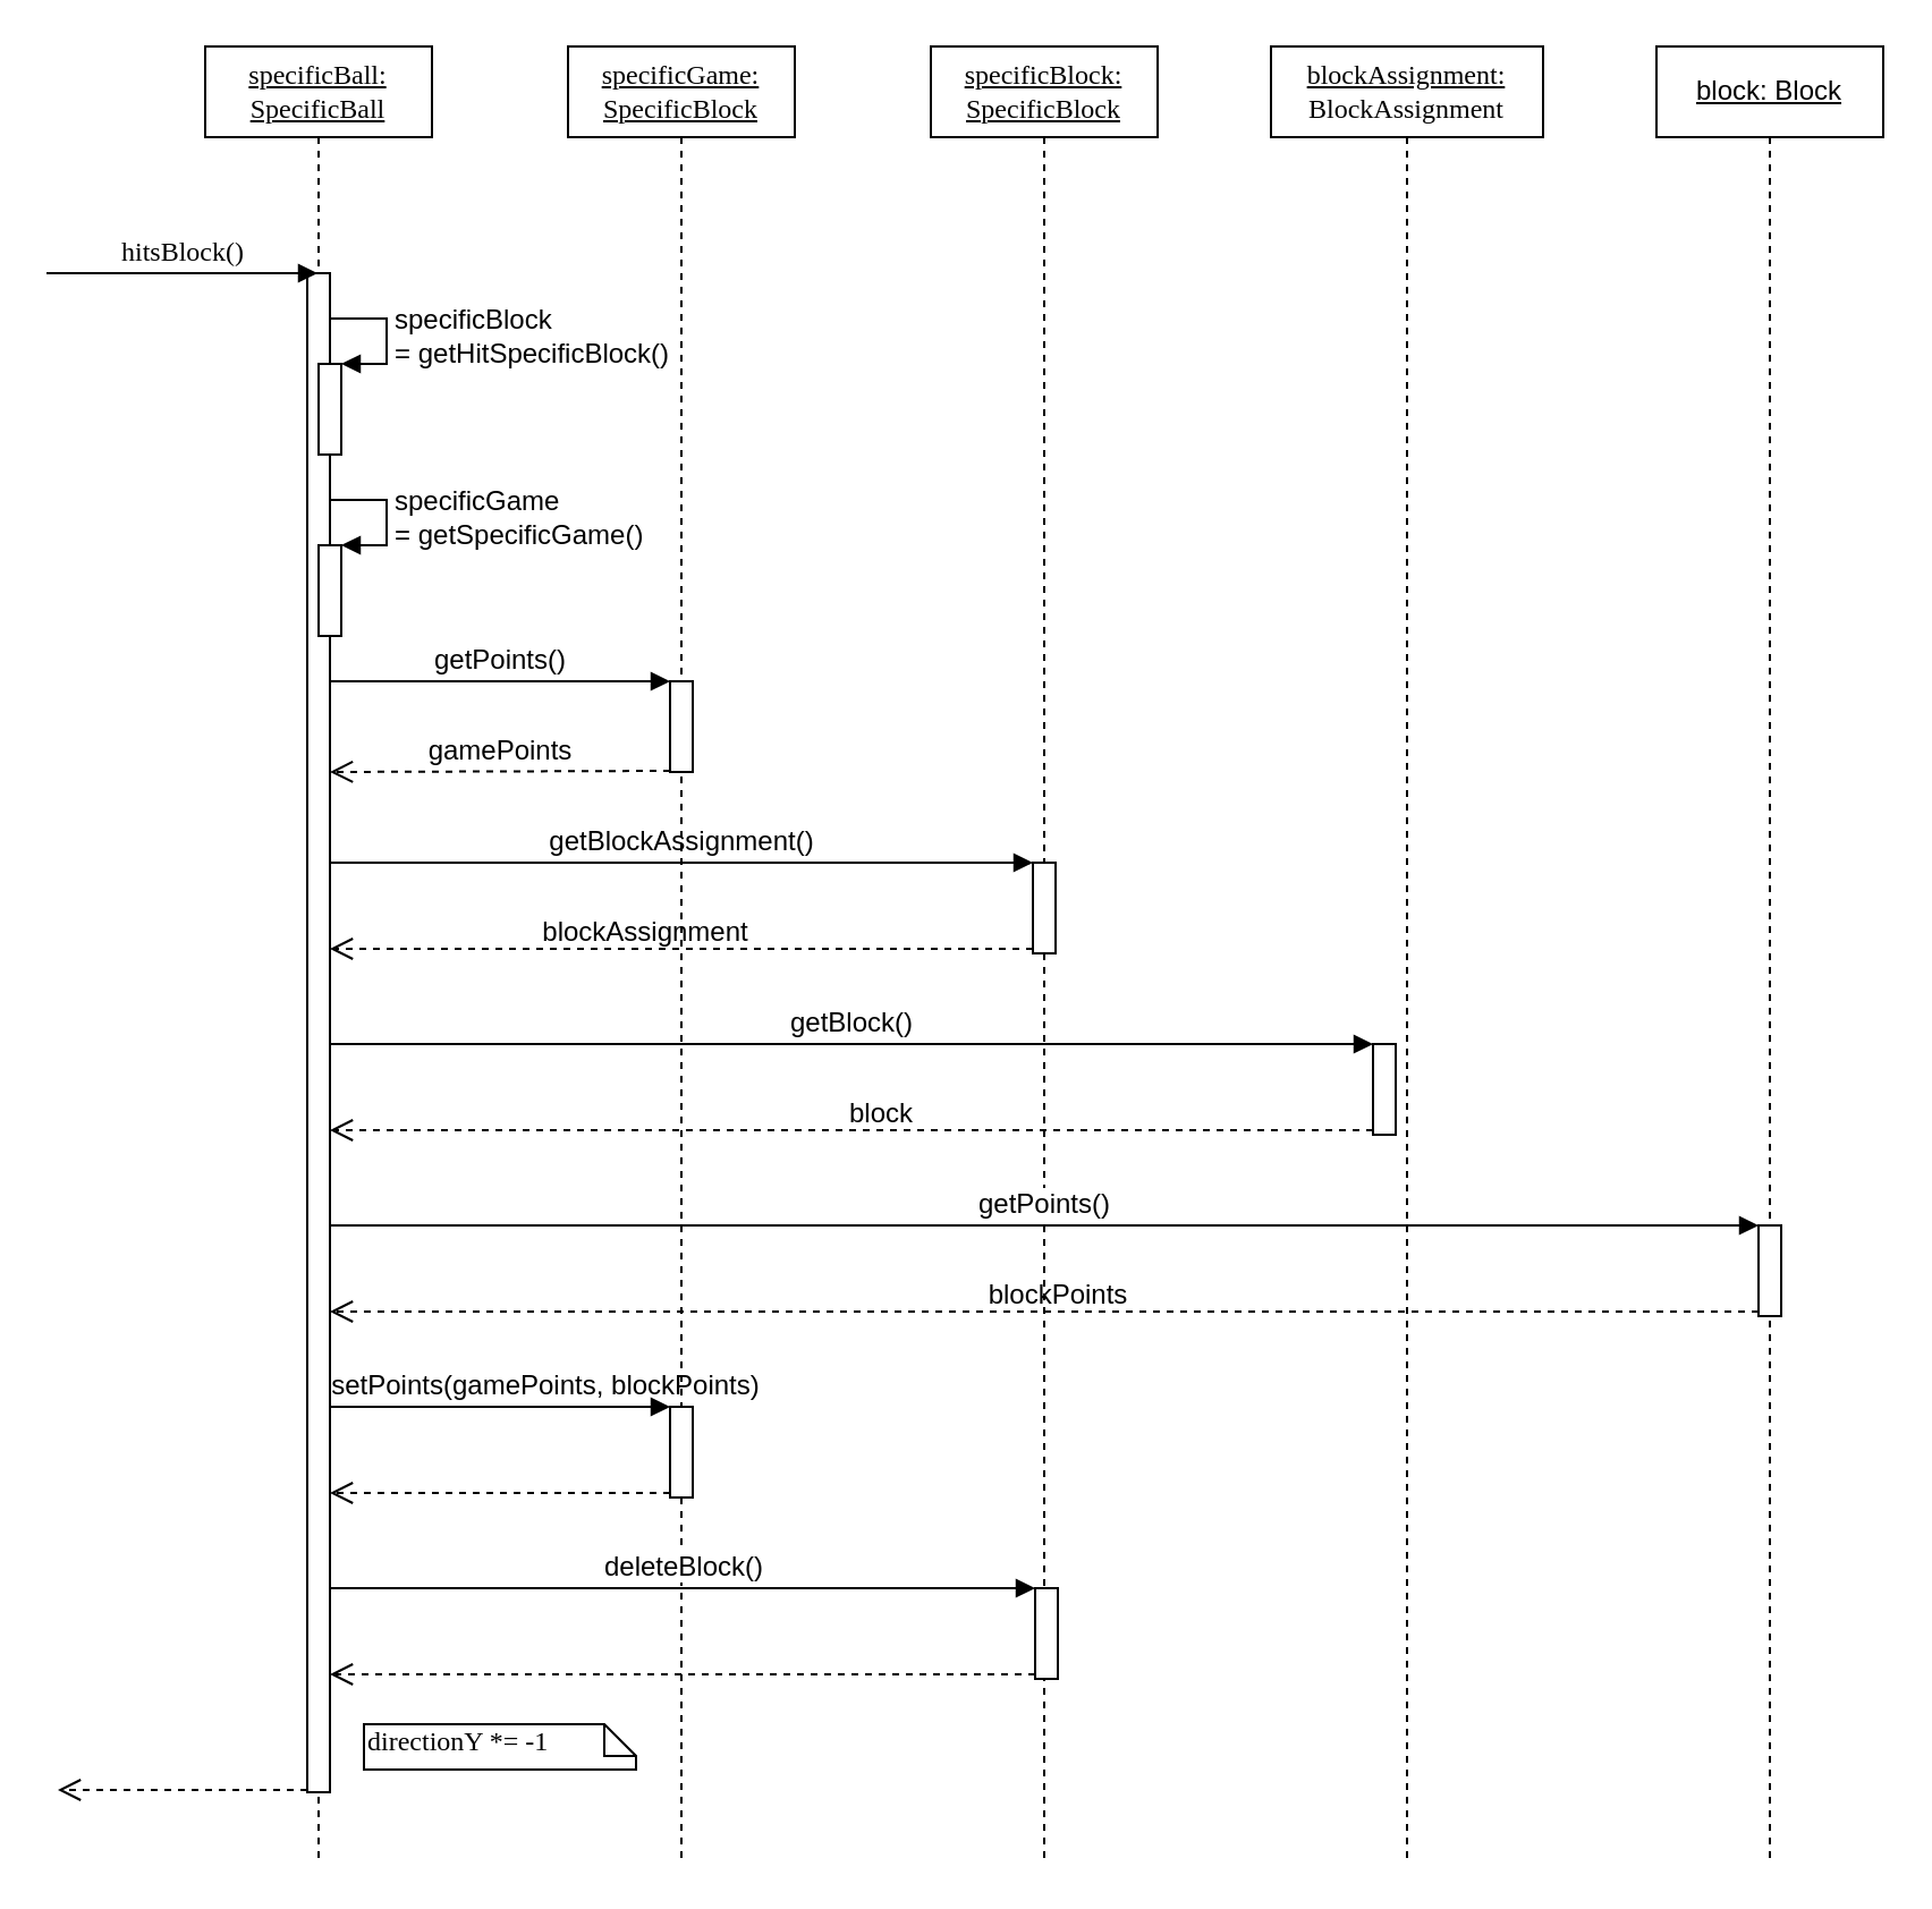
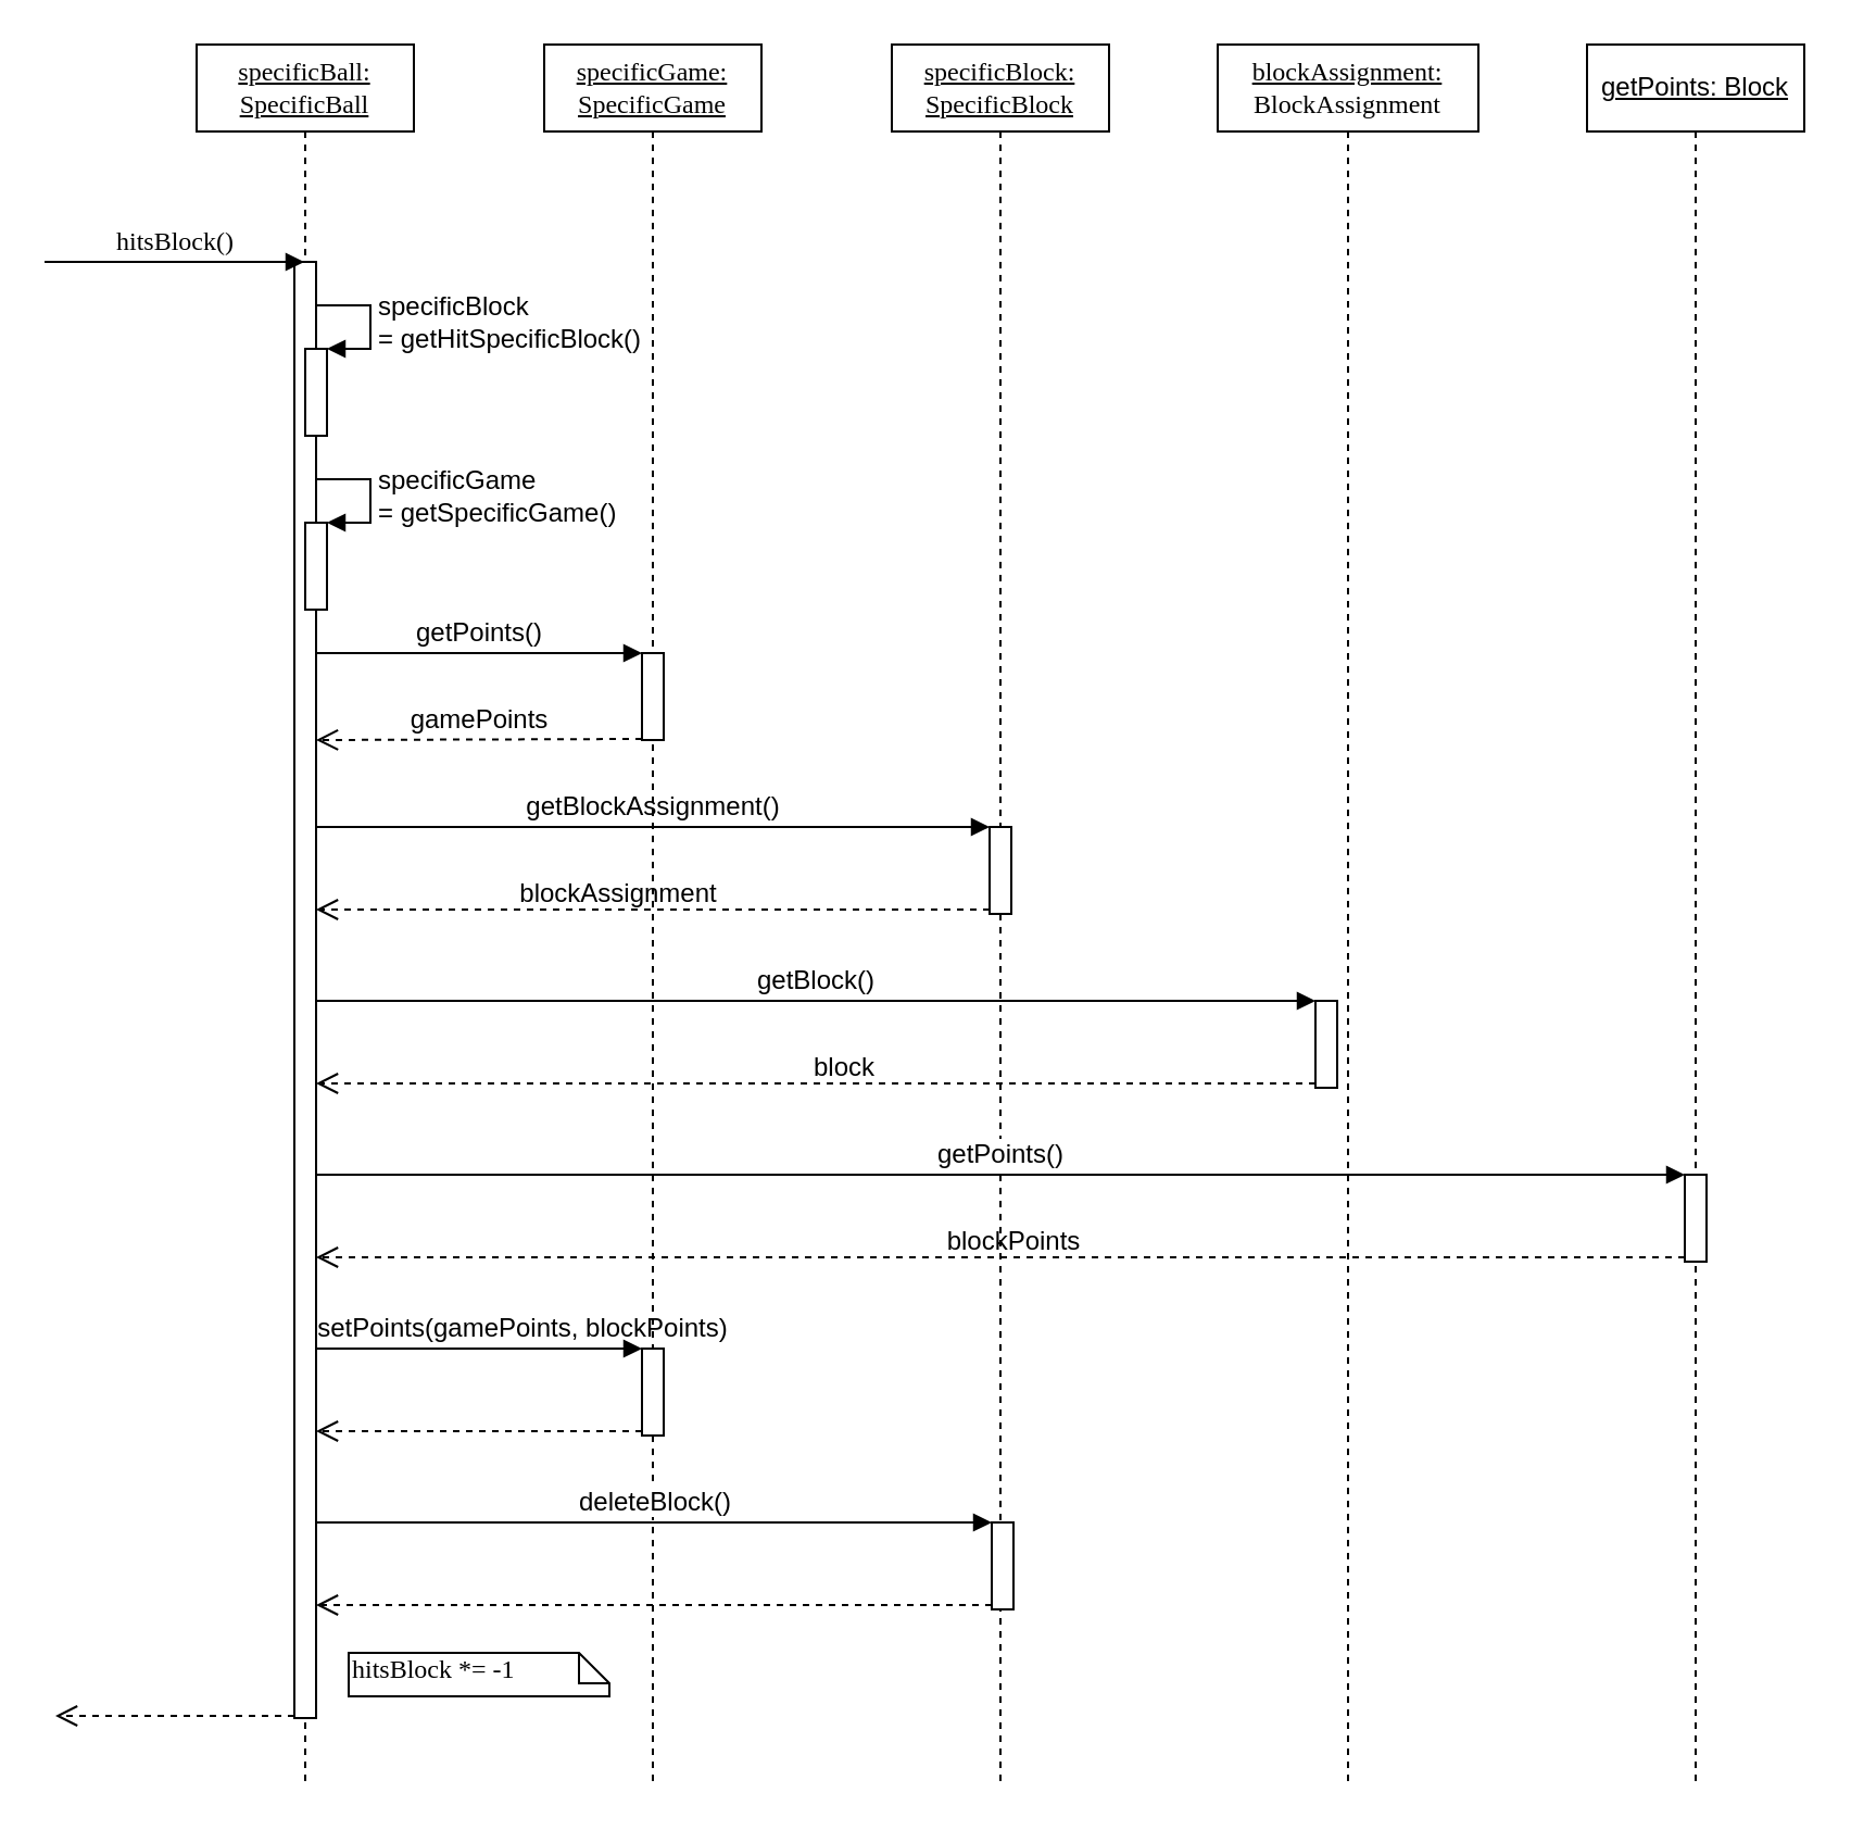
- <mxCell id="26" value="&lt;u&gt;specificGame: SpecificBlock&lt;/u&gt;" style="shape=umlLifeline;perimeter=lifelinePerimeter;whiteSpace=wrap;html=1;container=1;collapsible=0;recursiveResize=0;outlineConnect=0;rounded=0;shadow=0;comic=0;labelBackgroundColor=none;strokeColor=#000000;strokeWidth=1;fillColor=#FFFFFF;fontFamily=Verdana;fontSize=12;fontColor=#000000;align=center;" vertex="1" parent="1"><mxGeometry x="250" y="20" width="100" height="800" as="geometry" /></mxCell>
+ <mxCell id="26" value="&lt;u&gt;specificGame: SpecificGame&lt;/u&gt;" style="shape=umlLifeline;perimeter=lifelinePerimeter;whiteSpace=wrap;html=1;container=1;collapsible=0;recursiveResize=0;outlineConnect=0;rounded=0;shadow=0;comic=0;labelBackgroundColor=none;strokeColor=#000000;strokeWidth=1;fillColor=#FFFFFF;fontFamily=Verdana;fontSize=12;fontColor=#000000;align=center;" vertex="1" parent="1"><mxGeometry x="250" y="20" width="100" height="800" as="geometry" /></mxCell>
- <mxCell id="21" value="&lt;u&gt;block: Block&lt;/u&gt;" style="shape=umlLifeline;perimeter=lifelinePerimeter;whiteSpace=wrap;html=1;container=1;collapsible=0;recursiveResize=0;outlineConnect=0;" vertex="1" parent="1"><mxGeometry x="730" y="20" width="100" height="800" as="geometry" /></mxCell>
+ <mxCell id="21" value="&lt;u&gt;getPoints: Block&lt;/u&gt;" style="shape=umlLifeline;perimeter=lifelinePerimeter;whiteSpace=wrap;html=1;container=1;collapsible=0;recursiveResize=0;outlineConnect=0;" vertex="1" parent="1"><mxGeometry x="730" y="20" width="100" height="800" as="geometry" /></mxCell>
- <mxCell id="16" value="directionY *= -1" style="shape=note;whiteSpace=wrap;html=1;size=14;verticalAlign=top;align=left;spacingTop=-6;rounded=0;shadow=0;comic=0;labelBackgroundColor=none;strokeColor=#000000;strokeWidth=1;fillColor=#FFFFFF;fontFamily=Verdana;fontSize=12;fontColor=#000000;" parent="1" vertex="1"><mxGeometry x="160" y="760" width="120" height="20" as="geometry" /></mxCell>
+ <mxCell id="16" value="hitsBlock *= -1" style="shape=note;whiteSpace=wrap;html=1;size=14;verticalAlign=top;align=left;spacingTop=-6;rounded=0;shadow=0;comic=0;labelBackgroundColor=none;strokeColor=#000000;strokeWidth=1;fillColor=#FFFFFF;fontFamily=Verdana;fontSize=12;fontColor=#000000;" parent="1" vertex="1"><mxGeometry x="160" y="760" width="120" height="20" as="geometry" /></mxCell>
